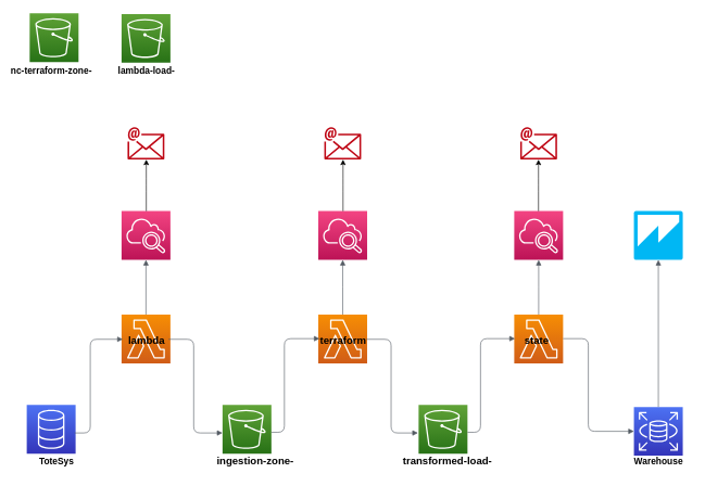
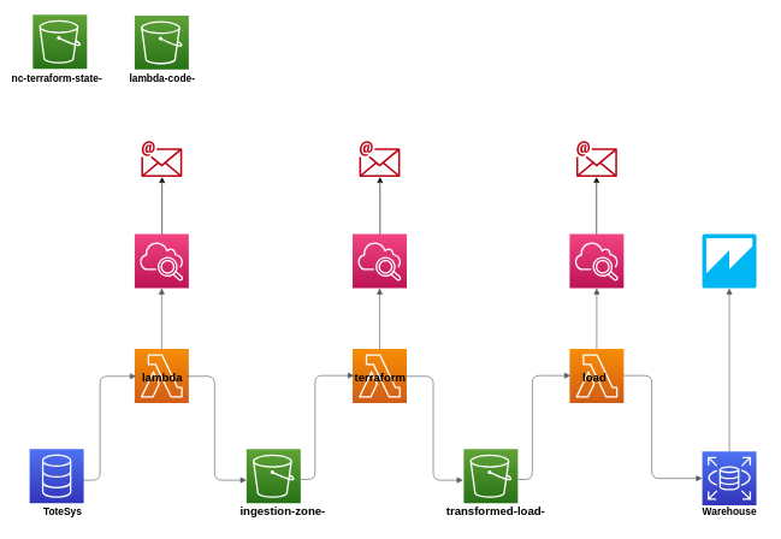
- <mxCell id="11" value="&lt;font style=&quot;font-size: 14px;&quot;&gt;nc-terraform-zone-&lt;/font&gt;" style="text;strokeColor=none;fillColor=none;html=1;fontSize=24;fontStyle=1;verticalAlign=middle;align=center;" parent="1" vertex="1"><mxGeometry x="20" y="84" width="116" height="42" as="geometry" /></mxCell>
+ <mxCell id="11" value="&lt;font style=&quot;font-size: 14px;&quot;&gt;nc-terraform-state-&lt;/font&gt;" style="text;strokeColor=none;fillColor=none;html=1;fontSize=24;fontStyle=1;verticalAlign=middle;align=center;" parent="1" vertex="1"><mxGeometry x="20" y="84" width="116" height="42" as="geometry" /></mxCell>
- <mxCell id="5" value="&lt;font style=&quot;font-size: 14px;&quot;&gt;lambda-load-&lt;/font&gt;" style="text;strokeColor=none;fillColor=none;html=1;fontSize=24;fontStyle=1;verticalAlign=middle;align=center;" parent="1" vertex="1"><mxGeometry x="173.5" y="85" width="100" height="40" as="geometry" /></mxCell>
+ <mxCell id="5" value="&lt;font style=&quot;font-size: 14px;&quot;&gt;lambda-code-&lt;/font&gt;" style="text;strokeColor=none;fillColor=none;html=1;fontSize=24;fontStyle=1;verticalAlign=middle;align=center;" parent="1" vertex="1"><mxGeometry x="173.5" y="85" width="100" height="40" as="geometry" /></mxCell>
- <mxCell id="18" value="&lt;font style=&quot;font-size: 16px;&quot;&gt;state&lt;/font&gt;" style="text;strokeColor=none;fillColor=none;html=1;fontSize=24;fontStyle=1;verticalAlign=middle;align=center;" vertex="1" parent="1"><mxGeometry x="773" y="500.5" width="100" height="40" as="geometry" /></mxCell>
+ <mxCell id="18" value="&lt;font style=&quot;font-size: 16px;&quot;&gt;load&lt;/font&gt;" style="text;strokeColor=none;fillColor=none;html=1;fontSize=24;fontStyle=1;verticalAlign=middle;align=center;" vertex="1" parent="1"><mxGeometry x="773" y="500.5" width="100" height="40" as="geometry" /></mxCell>
